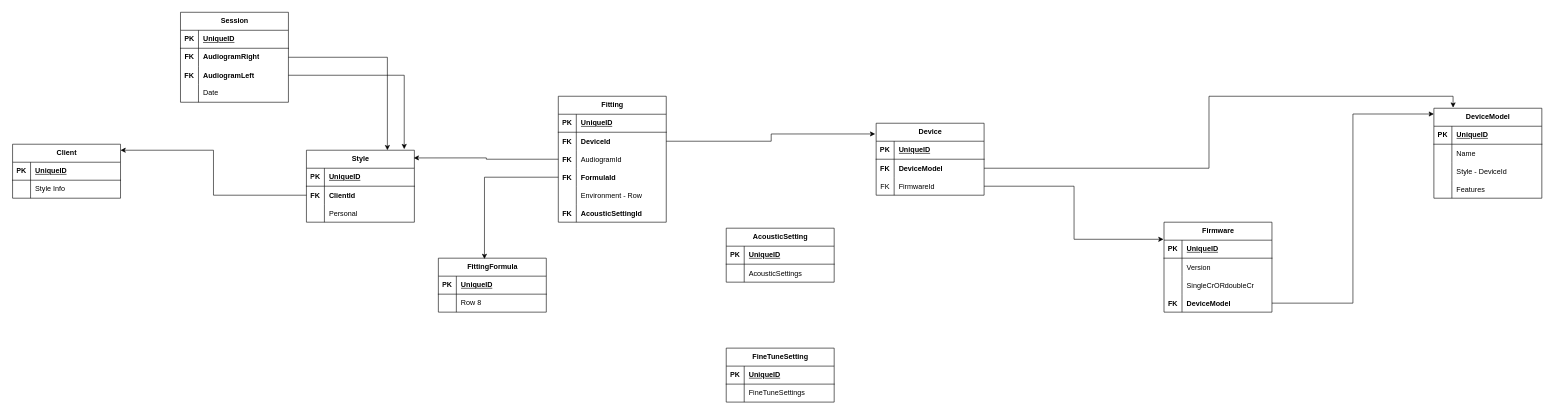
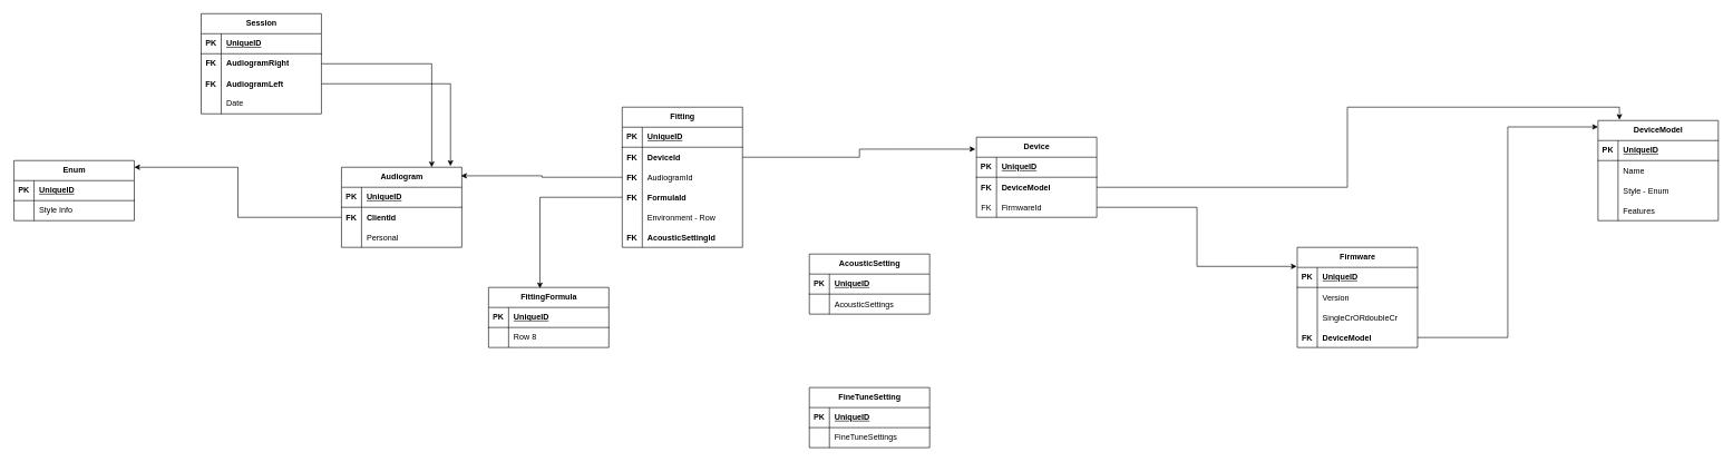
- <mxCell id="2" value="Client" style="shape=table;startSize=30;container=1;collapsible=1;childLayout=tableLayout;fixedRows=1;rowLines=0;fontStyle=1;align=center;resizeLast=1;html=1;" parent="1" vertex="1"><mxGeometry x="20" y="240" width="180" height="90" as="geometry" /></mxCell>
+ <mxCell id="2" value="Enum" style="shape=table;startSize=30;container=1;collapsible=1;childLayout=tableLayout;fixedRows=1;rowLines=0;fontStyle=1;align=center;resizeLast=1;html=1;" parent="1" vertex="1"><mxGeometry x="20" y="240" width="180" height="90" as="geometry" /></mxCell>
- <mxCell id="9" value="Style" style="shape=table;startSize=30;container=1;collapsible=1;childLayout=tableLayout;fixedRows=1;rowLines=0;fontStyle=1;align=center;resizeLast=1;html=1;" parent="1" vertex="1"><mxGeometry x="510" y="250" width="180" height="120" as="geometry" /></mxCell>
+ <mxCell id="9" value="Audiogram" style="shape=table;startSize=30;container=1;collapsible=1;childLayout=tableLayout;fixedRows=1;rowLines=0;fontStyle=1;align=center;resizeLast=1;html=1;" parent="1" vertex="1"><mxGeometry x="510" y="250" width="180" height="120" as="geometry" /></mxCell>
- <mxCell id="57" value="Style - DeviceId" style="shape=partialRectangle;connectable=0;fillColor=none;top=0;left=0;bottom=0;right=0;align=left;spacingLeft=6;overflow=hidden;" vertex="1" parent="55"><mxGeometry x="30" width="150" height="30" as="geometry"><mxRectangle width="150" height="30" as="alternateBounds" /></mxGeometry></mxCell>
+ <mxCell id="57" value="Style - Enum" style="shape=partialRectangle;connectable=0;fillColor=none;top=0;left=0;bottom=0;right=0;align=left;spacingLeft=6;overflow=hidden;" vertex="1" parent="55"><mxGeometry x="30" width="150" height="30" as="geometry"><mxRectangle width="150" height="30" as="alternateBounds" /></mxGeometry></mxCell>
